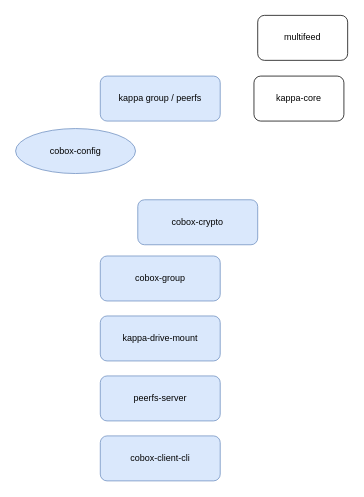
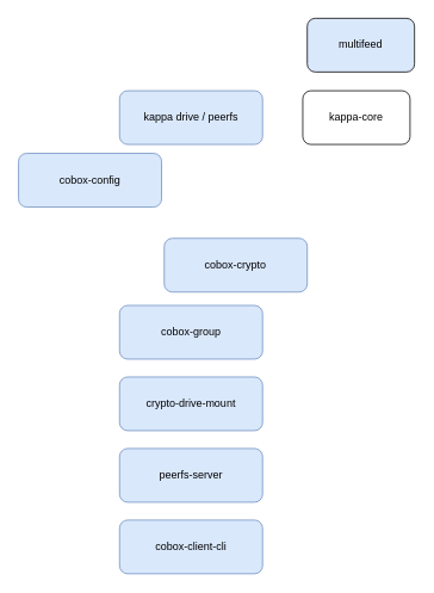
- <mxCell id="10" value="multifeed" style="rounded=1;whiteSpace=wrap;html=1;" vertex="1" parent="1"><mxGeometry x="343" y="20" width="120" height="60" as="geometry" /></mxCell>
+ <mxCell id="10" value="multifeed" style="rounded=1;whiteSpace=wrap;html=1;fillColor=#dae8fc;" vertex="1" parent="1"><mxGeometry x="343" y="20" width="120" height="60" as="geometry" /></mxCell>
- <mxCell id="2" value="kappa group / peerfs" style="rounded=1;whiteSpace=wrap;html=1;fillColor=#dae8fc;strokeColor=#6c8ebf;" vertex="1" parent="1"><mxGeometry x="133" y="101" width="160" height="60" as="geometry" /></mxCell>
+ <mxCell id="2" value="kappa drive / peerfs" style="rounded=1;whiteSpace=wrap;html=1;fillColor=#dae8fc;strokeColor=#6c8ebf;" vertex="1" parent="1"><mxGeometry x="133" y="101" width="160" height="60" as="geometry" /></mxCell>
- <mxCell id="3" value="cobox-config" style="ellipse;whiteSpace=wrap;html=1;fillColor=#dae8fc;strokeColor=#6c8ebf;" vertex="1" parent="1"><mxGeometry x="20" y="171" width="160" height="60" as="geometry" /></mxCell>
+ <mxCell id="3" value="cobox-config" style="rounded=1;whiteSpace=wrap;html=1;fillColor=#dae8fc;strokeColor=#6c8ebf;" vertex="1" parent="1"><mxGeometry x="20" y="171" width="160" height="60" as="geometry" /></mxCell>
- <mxCell id="6" value="kappa-drive-mount" style="rounded=1;whiteSpace=wrap;html=1;fillColor=#dae8fc;strokeColor=#6c8ebf;" vertex="1" parent="1"><mxGeometry x="133" y="421" width="160" height="60" as="geometry" /></mxCell>
+ <mxCell id="6" value="crypto-drive-mount" style="rounded=1;whiteSpace=wrap;html=1;fillColor=#dae8fc;strokeColor=#6c8ebf;" vertex="1" parent="1"><mxGeometry x="133" y="421" width="160" height="60" as="geometry" /></mxCell>
